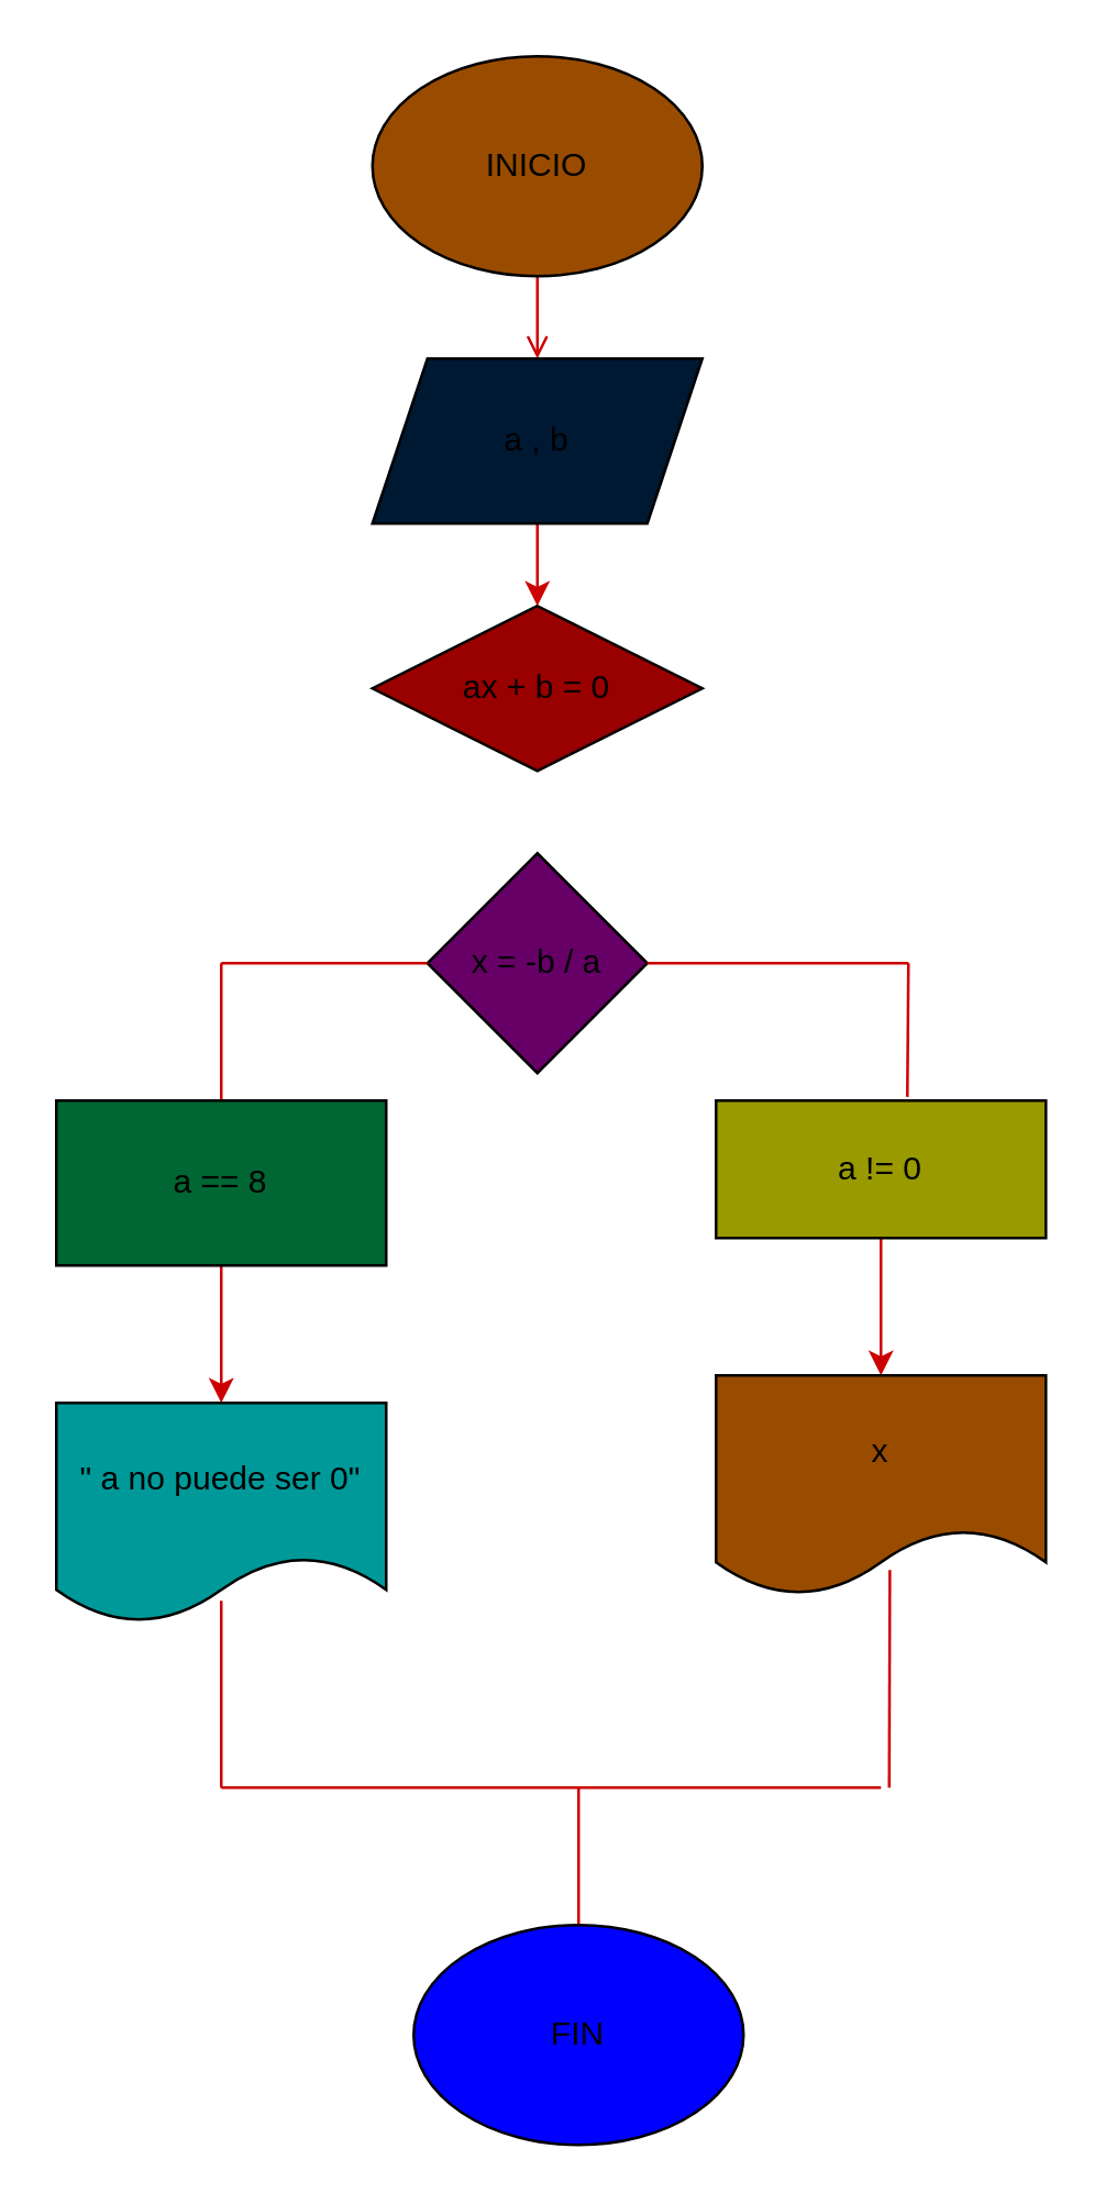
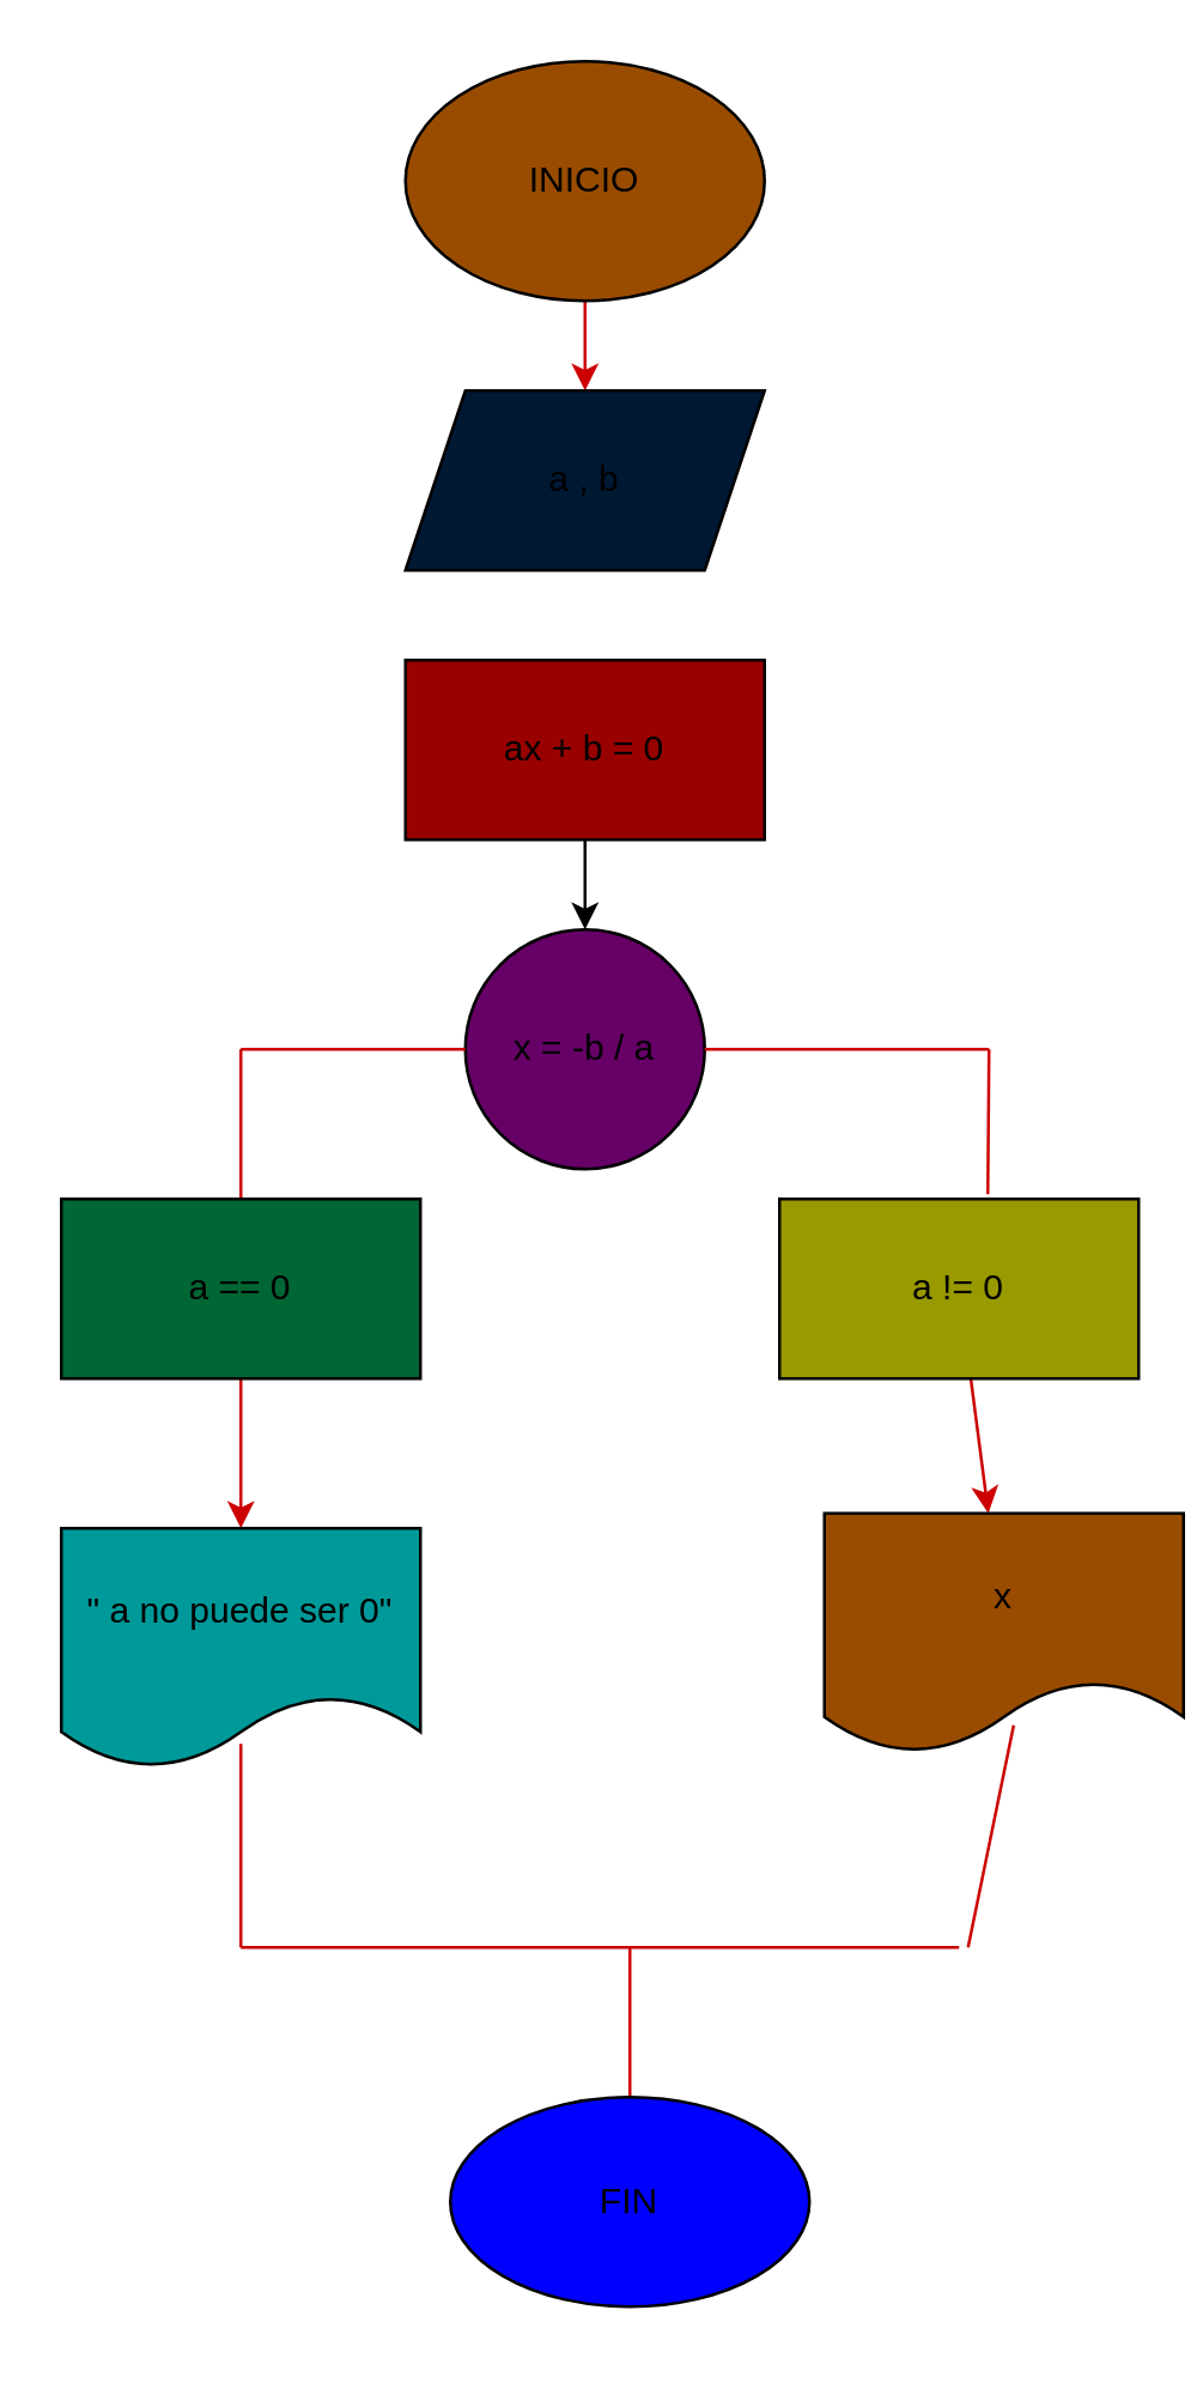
- <mxCell id="2" value="" style="edgeStyle=none;html=1;strokeColor=#CC0000;endArrow=open;" edge="1" parent="1" source="3" target="5"><mxGeometry relative="1" as="geometry" /></mxCell>
+ <mxCell id="2" value="" style="edgeStyle=none;html=1;strokeColor=#CC0000;" edge="1" parent="1" source="3" target="5"><mxGeometry relative="1" as="geometry" /></mxCell>
- <mxCell id="4" value="" style="edgeStyle=none;html=1;strokeColor=#CC0000;" edge="1" parent="1" source="5" target="7"><mxGeometry relative="1" as="geometry" /></mxCell>
- <mxCell id="7" value="ax + b = 0" style="rhombus;whiteSpace=wrap;html=1;fillColor=#990000;" vertex="1" parent="1"><mxGeometry x="135" y="220" width="120" height="60" as="geometry" /></mxCell>
+ <mxCell id="7" value="ax + b = 0" style="whiteSpace=wrap;html=1;fillColor=#990000;" vertex="1" parent="1"><mxGeometry x="135" y="220" width="120" height="60" as="geometry" /></mxCell>
+ <mxCell id="6" value="" style="edgeStyle=none;html=1;fillColor=#CC0000;" edge="1" parent="1" source="7" target="8"><mxGeometry relative="1" as="geometry" /></mxCell>
- <mxCell id="8" value="x = -b / a" style="rhombus;whiteSpace=wrap;html=1;fillColor=#660066;" vertex="1" parent="1"><mxGeometry x="155" y="310" width="80" height="80" as="geometry" /></mxCell>
+ <mxCell id="8" value="x = -b / a" style="ellipse;whiteSpace=wrap;html=1;fillColor=#660066;" vertex="1" parent="1"><mxGeometry x="155" y="310" width="80" height="80" as="geometry" /></mxCell>
- <mxCell id="16" value="a != 0" style="rounded=0;whiteSpace=wrap;html=1;fillColor=#999900;" vertex="1" parent="1"><mxGeometry x="260" y="400" width="120" height="50" as="geometry" /></mxCell>
+ <mxCell id="16" value="a != 0" style="rounded=0;whiteSpace=wrap;html=1;fillColor=#999900;" vertex="1" parent="1"><mxGeometry x="260" y="400" width="120" height="60" as="geometry" /></mxCell>
- <mxCell id="14" value="a == 8" style="rounded=0;whiteSpace=wrap;html=1;fillColor=#006633;" vertex="1" parent="1"><mxGeometry x="20" y="400" width="120" height="60" as="geometry" /></mxCell>
+ <mxCell id="14" value="a == 0" style="rounded=0;whiteSpace=wrap;html=1;fillColor=#006633;" vertex="1" parent="1"><mxGeometry x="20" y="400" width="120" height="60" as="geometry" /></mxCell>
- <mxCell id="17" value="x" style="shape=document;whiteSpace=wrap;html=1;boundedLbl=1;rounded=0;fillColor=#994C00;" vertex="1" parent="1"><mxGeometry x="260" y="500" width="120" height="80" as="geometry" /></mxCell>
+ <mxCell id="17" value="x" style="shape=document;whiteSpace=wrap;html=1;boundedLbl=1;rounded=0;fillColor=#994C00;" vertex="1" parent="1"><mxGeometry x="275" y="505" width="120" height="80" as="geometry" /></mxCell>
- <mxCell id="23" value="FIN" style="ellipse;whiteSpace=wrap;html=1;fillColor=#0000FF;" vertex="1" parent="1"><mxGeometry x="150" y="700" width="120" height="80" as="geometry" /></mxCell>
+ <mxCell id="23" value="FIN" style="ellipse;whiteSpace=wrap;html=1;fillColor=#0000FF;" vertex="1" parent="1"><mxGeometry x="150" y="700" width="120" height="70" as="geometry" /></mxCell>
